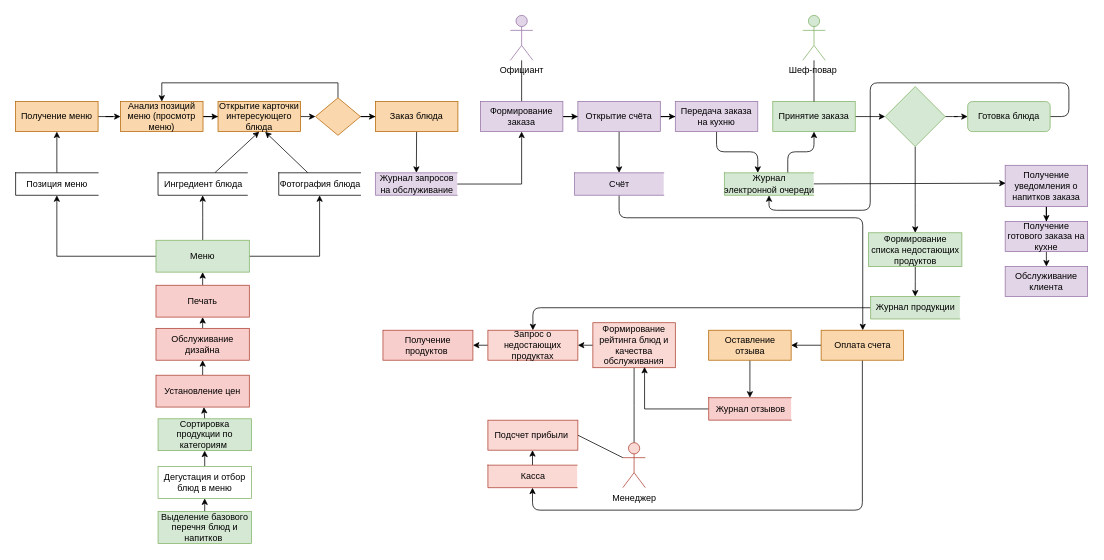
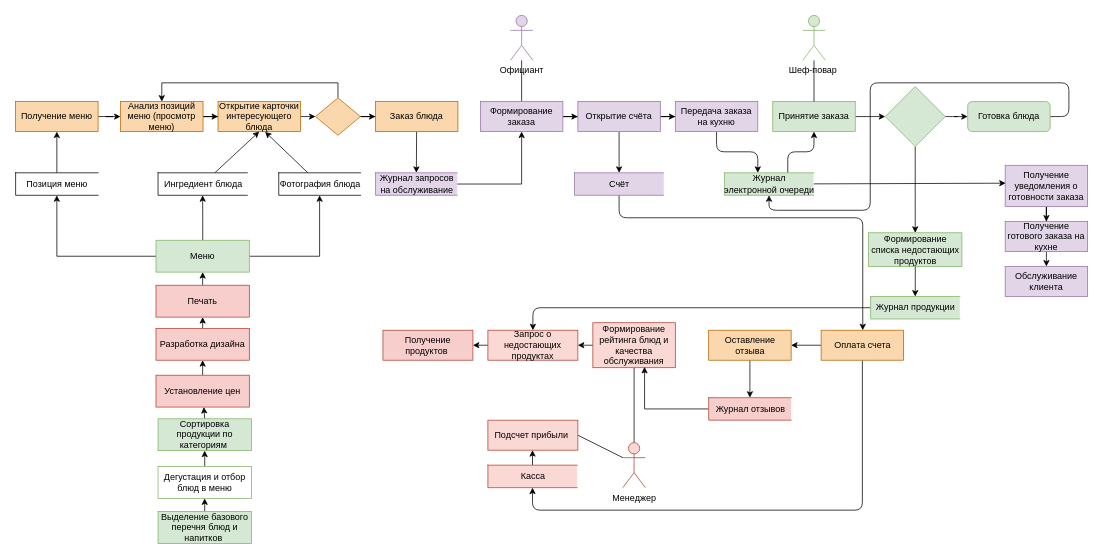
- <mxCell id="25" value="Получение уведомления о напитков заказа" style="rounded=0;whiteSpace=wrap;html=1;fillColor=#e1d5e7;strokeColor=#9673a6;" parent="1" vertex="1"><mxGeometry x="1340" y="220" width="110" height="55" as="geometry" /></mxCell>
+ <mxCell id="25" value="Получение уведомления о готовности заказа" style="rounded=0;whiteSpace=wrap;html=1;fillColor=#e1d5e7;strokeColor=#9673a6;" parent="1" vertex="1"><mxGeometry x="1340" y="220" width="110" height="55" as="geometry" /></mxCell>
- <mxCell id="85" value="Обслуживание дизайна" style="rounded=0;whiteSpace=wrap;html=1;fillColor=#f8cecc;strokeColor=#ae4132;" vertex="1" parent="1"><mxGeometry x="207.25" y="437.5" width="124.5" height="42.5" as="geometry" /></mxCell>
+ <mxCell id="85" value="Разработка дизайна" style="rounded=0;whiteSpace=wrap;html=1;fillColor=#f8cecc;strokeColor=#ae4132;" vertex="1" parent="1"><mxGeometry x="207.25" y="437.5" width="124.5" height="42.5" as="geometry" /></mxCell>
